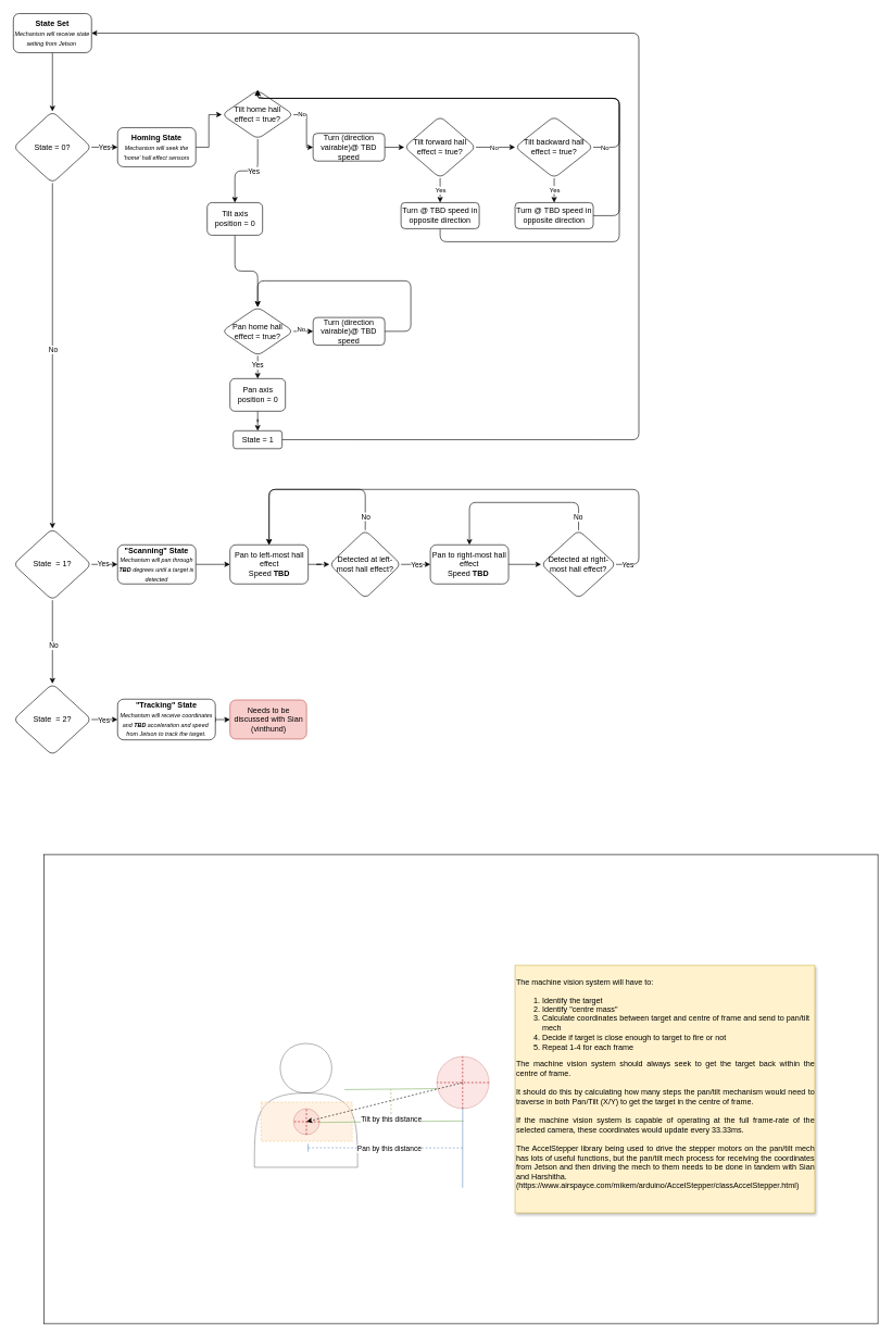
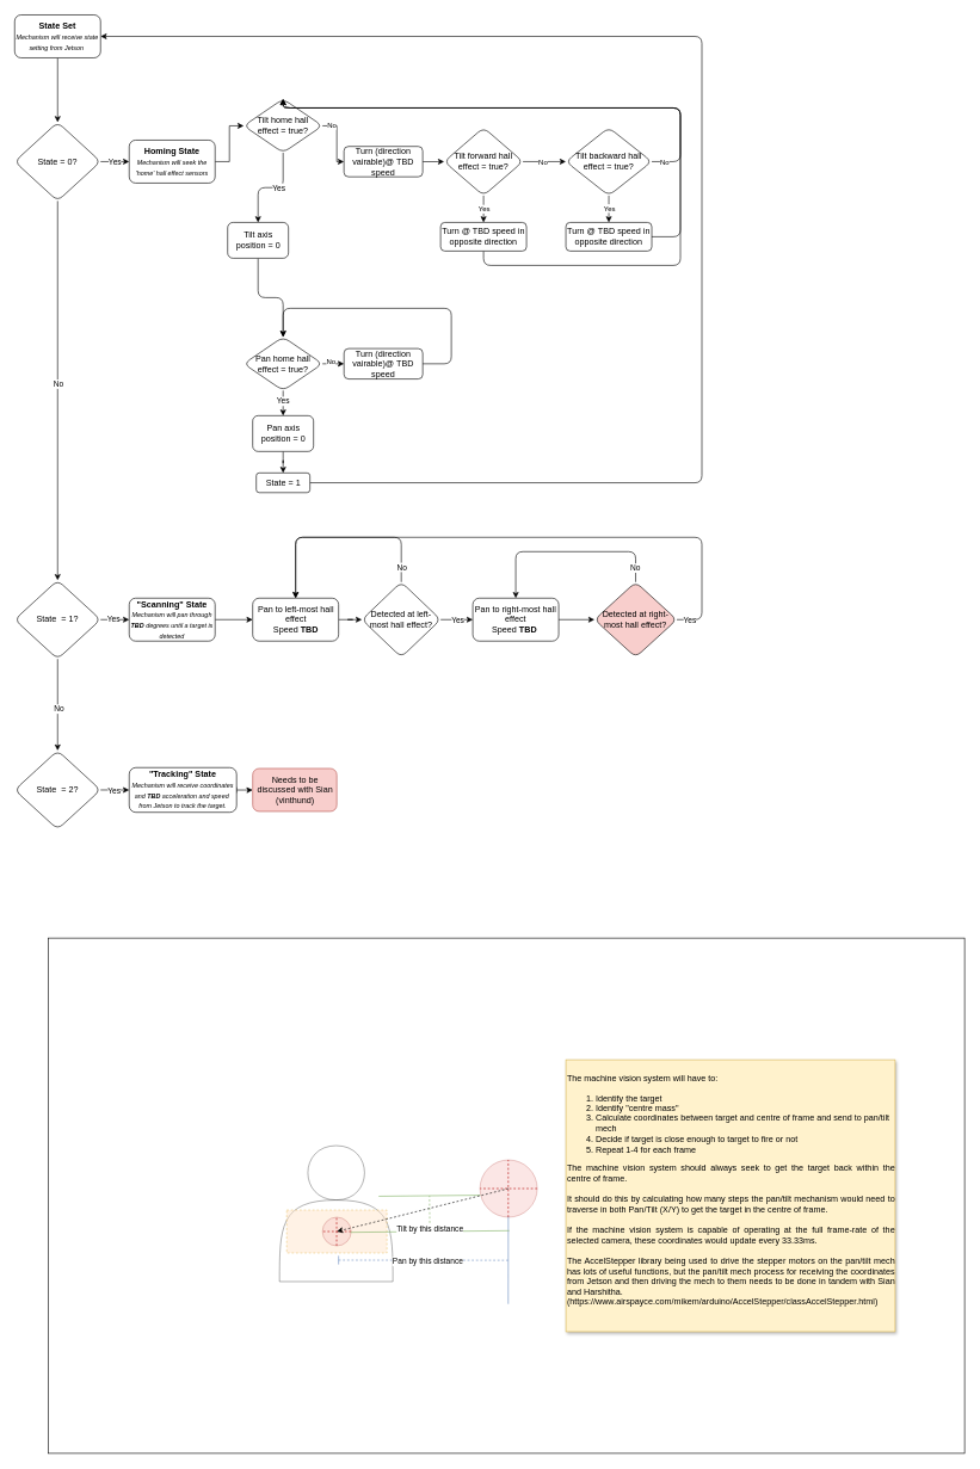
- <mxCell id="71" value="Detected at right-most hall effect?" style="rhombus;whiteSpace=wrap;html=1;rounded=1;" parent="1" vertex="1"><mxGeometry x="830" y="812.5" width="115" height="105" as="geometry" /></mxCell>
+ <mxCell id="71" value="Detected at right-most hall effect?" style="rhombus;whiteSpace=wrap;html=1;rounded=1;fillColor=#f8cecc;" parent="1" vertex="1"><mxGeometry x="830" y="812.5" width="115" height="105" as="geometry" /></mxCell>
